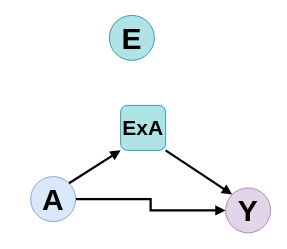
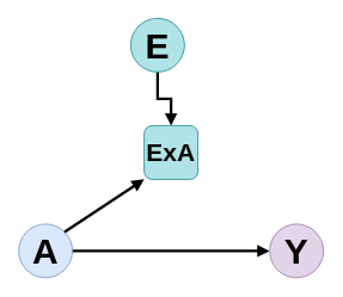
+ <mxCell id="8" style="edgeStyle=orthogonalEdgeStyle;rounded=0;orthogonalLoop=1;jettySize=auto;html=1;exitX=0.5;exitY=1;exitDx=0;exitDy=0;entryX=0.5;entryY=0;entryDx=0;entryDy=0;strokeWidth=3;endArrow=block;endFill=1;" parent="1" source="9" target="7" edge="1"><mxGeometry relative="1" as="geometry" /></mxCell>
- <mxCell id="6" style="rounded=0;orthogonalLoop=1;jettySize=auto;html=1;exitX=1;exitY=1;exitDx=0;exitDy=0;entryX=0;entryY=0;entryDx=0;entryDy=0;endArrow=block;endFill=1;strokeWidth=3;" parent="1" source="7" target="4" edge="1"><mxGeometry relative="1" as="geometry" /></mxCell>
- <mxCell id="3" value="A" style="ellipse;whiteSpace=wrap;html=1;aspect=fixed;fillColor=#dae8fc;strokeColor=#6c8ebf;fontStyle=1;fontSize=40;" parent="1" vertex="1"><mxGeometry x="40" y="235" width="60" height="60" as="geometry" /></mxCell>
+ <mxCell id="3" value="A" style="ellipse;whiteSpace=wrap;html=1;aspect=fixed;fillColor=#dae8fc;strokeColor=#6c8ebf;fontStyle=1;fontSize=40;" parent="1" vertex="1"><mxGeometry x="20" y="250" width="60" height="60" as="geometry" /></mxCell>
